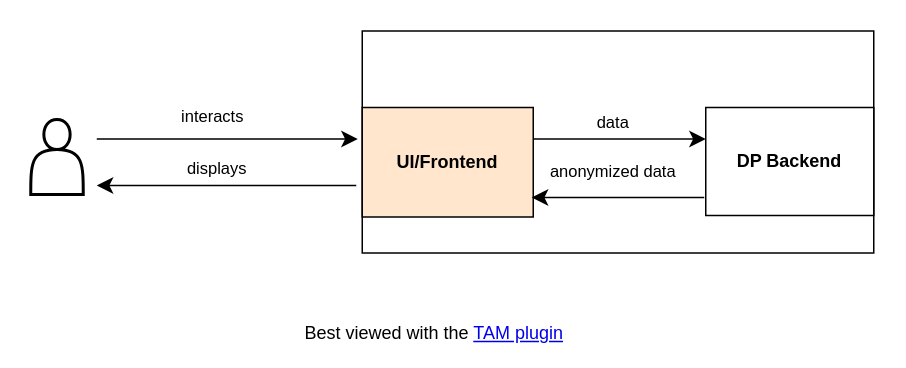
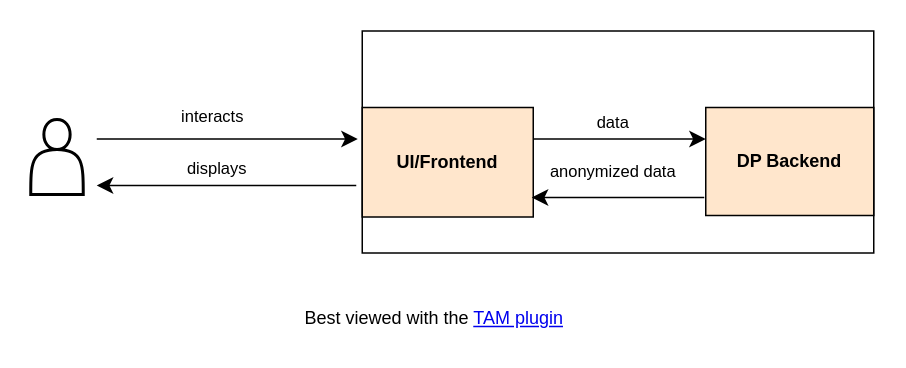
- <mxCell id="3" value="&lt;b&gt;DP Backend&lt;/b&gt;" style="rounded=0;whiteSpace=wrap;html=1;" parent="1" vertex="1" connectable="0"><mxGeometry x="470" y="71" width="112" height="72" as="geometry" /></mxCell>
+ <mxCell id="3" value="&lt;b&gt;DP Backend&lt;/b&gt;" style="rounded=0;whiteSpace=wrap;html=1;fillColor=#ffe6cc;" parent="1" vertex="1" connectable="0"><mxGeometry x="470" y="71" width="112" height="72" as="geometry" /></mxCell>
- <mxCell id="7" value="Best viewed with the &lt;a href=&quot;https://github.com/ariel-bentu/tam-drawio&quot;&gt;TAM plugin&lt;/a&gt;" style="text;html=1;shape=tamPluginMissing;" parent="1" vertex="1" connectable="0"><mxGeometry x="201" y="208" width="200" height="25" as="geometry" /></mxCell>
+ <mxCell id="7" value="Best viewed with the &lt;a href=&quot;https://github.com/ariel-bentu/tam-drawio&quot;&gt;TAM plugin&lt;/a&gt;" style="text;html=1;shape=tamPluginMissing;" parent="1" vertex="1" connectable="0"><mxGeometry x="201" y="198" width="200" height="25" as="geometry" /></mxCell>
